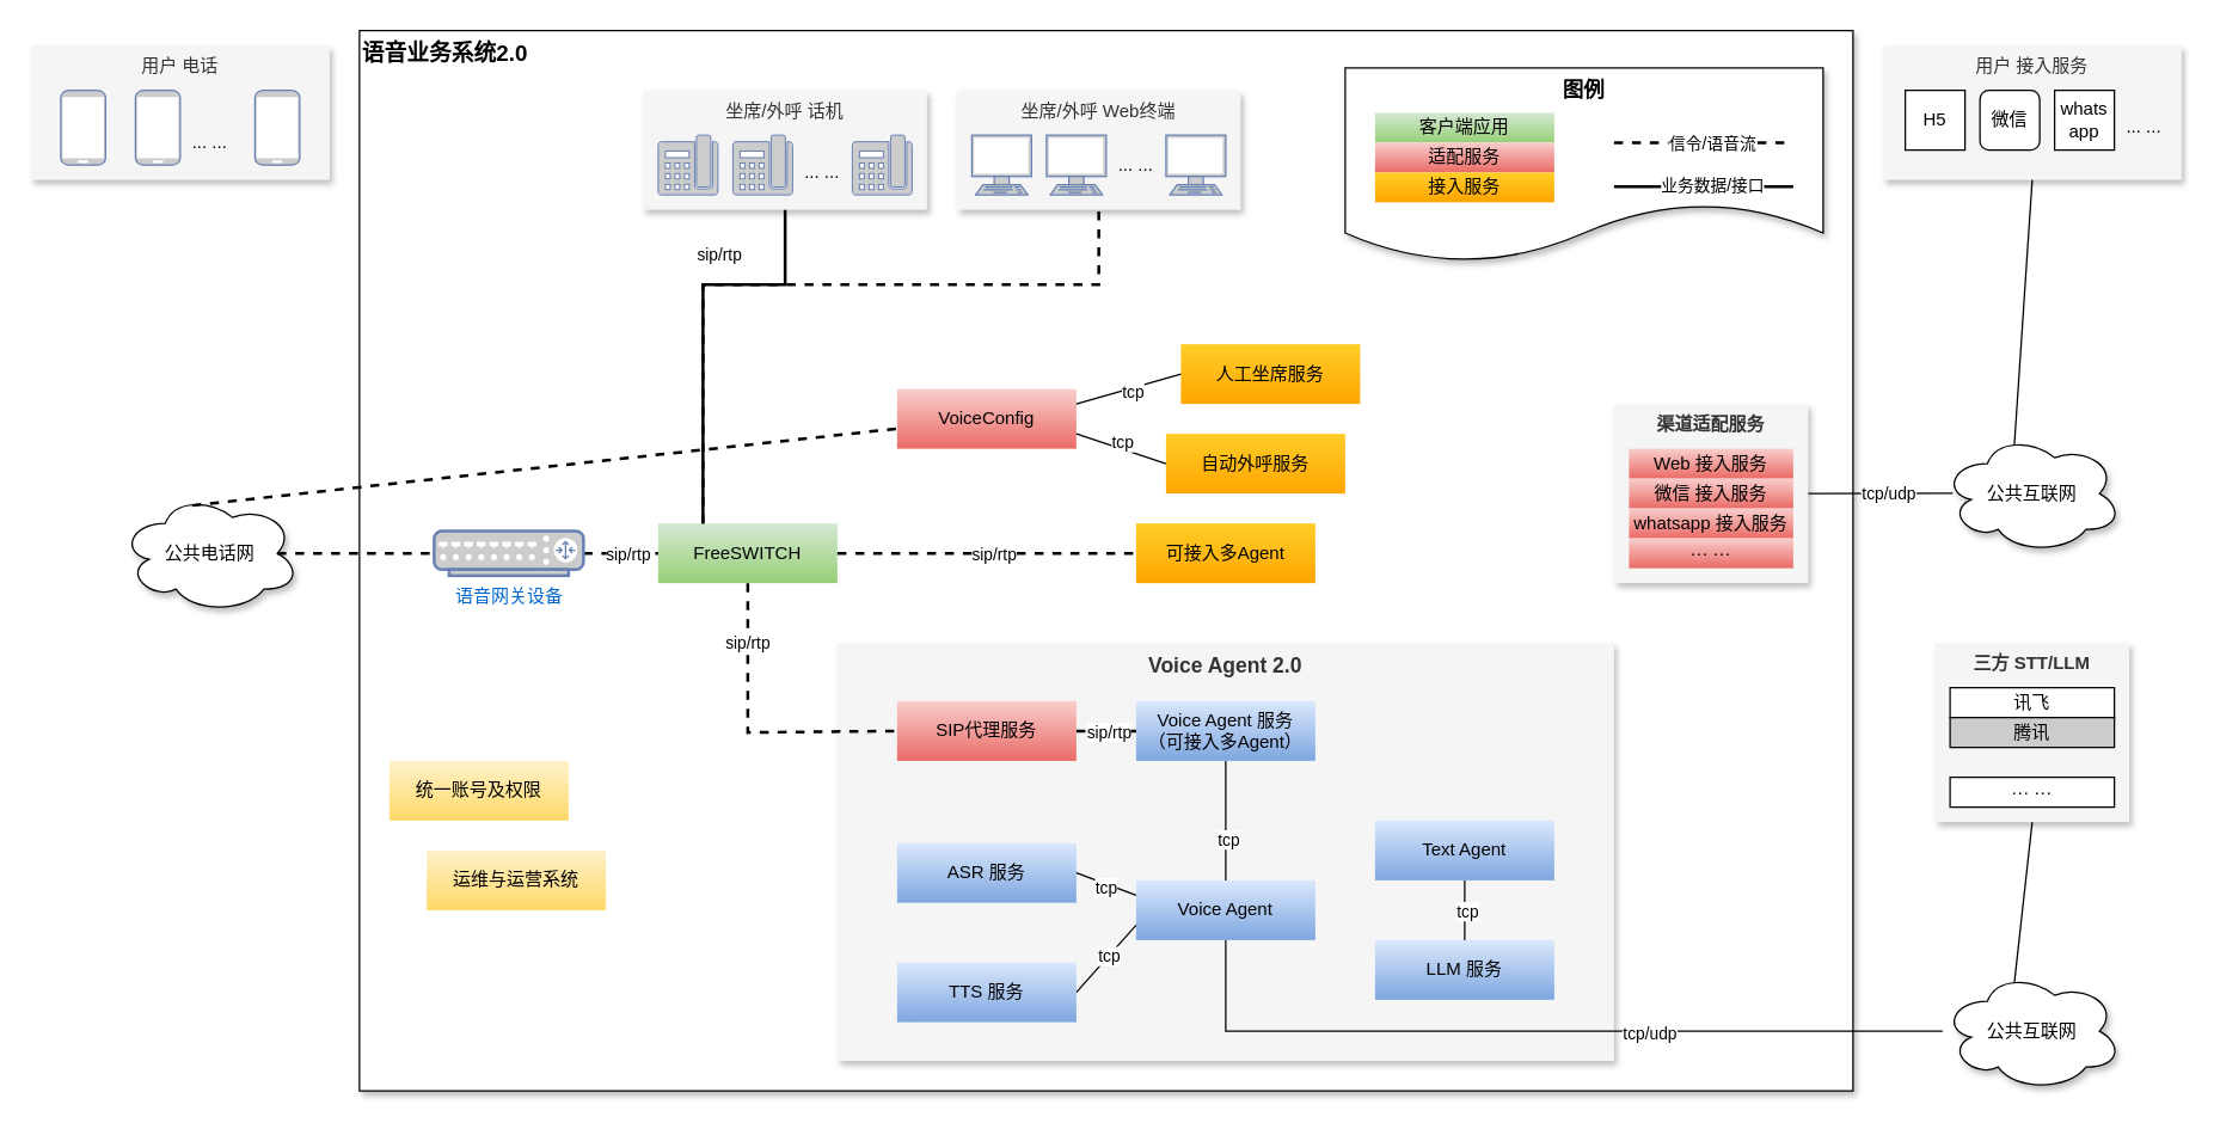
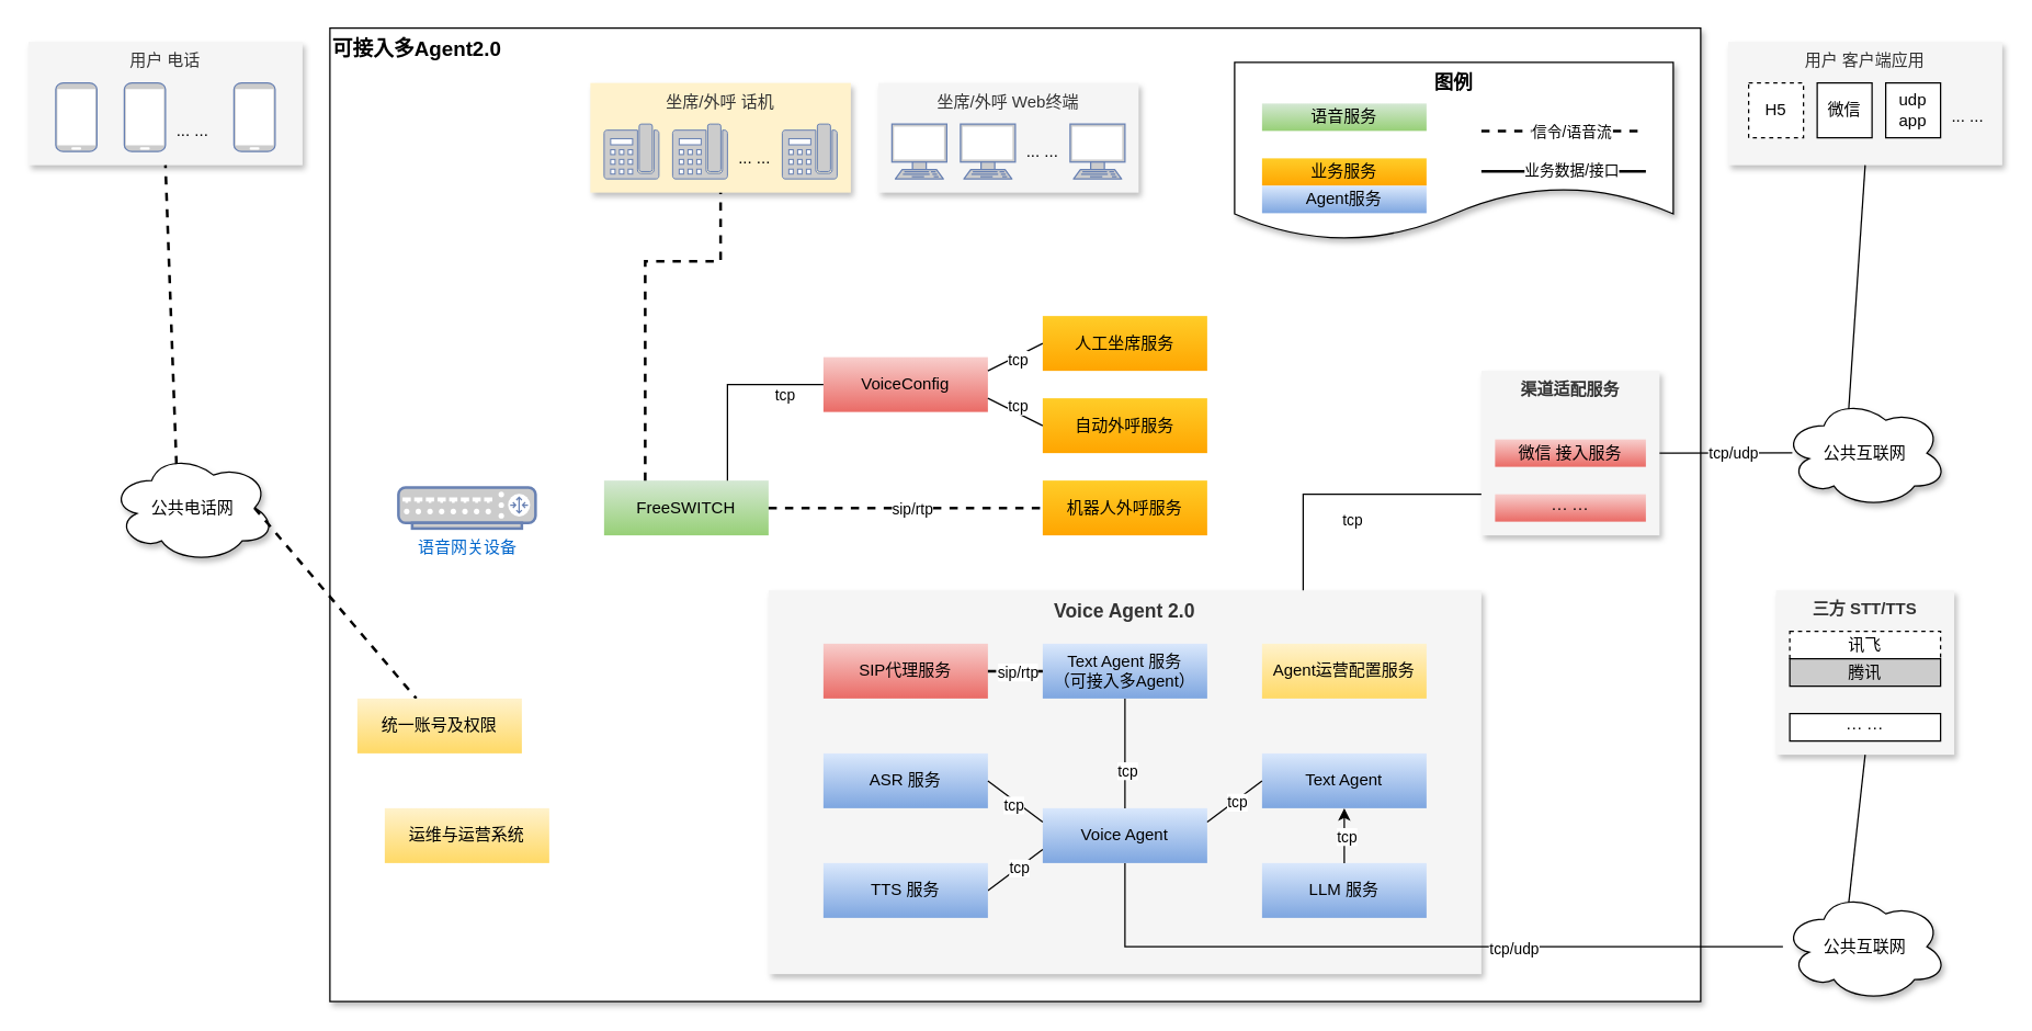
- <mxCell id="2" value="语音业务系统2.0" style="rounded=0;whiteSpace=wrap;html=1;shadow=1;glass=0;verticalAlign=top;align=left;fontStyle=1;fontSize=15;" parent="1" vertex="1"><mxGeometry x="240" y="20" width="1000" height="710" as="geometry" /></mxCell>
+ <mxCell id="2" value="可接入多Agent2.0" style="rounded=0;whiteSpace=wrap;html=1;shadow=1;glass=0;verticalAlign=top;align=left;fontStyle=1;fontSize=15;" parent="1" vertex="1"><mxGeometry x="240" y="20" width="1000" height="710" as="geometry" /></mxCell>
- <mxCell id="52" value="用户 接入服务" style="rounded=0;whiteSpace=wrap;html=1;verticalAlign=top;fillColor=#f5f5f5;fontColor=#333333;strokeColor=none;shadow=1;" parent="1" vertex="1"><mxGeometry x="1260" y="30" width="200" height="90" as="geometry" /></mxCell>
+ <mxCell id="52" value="用户 客户端应用" style="rounded=0;whiteSpace=wrap;html=1;verticalAlign=top;fillColor=#f5f5f5;fontColor=#333333;strokeColor=none;shadow=1;" parent="1" vertex="1"><mxGeometry x="1260" y="30" width="200" height="90" as="geometry" /></mxCell>
- <mxCell id="8" value="坐席/外呼 话机" style="rounded=0;whiteSpace=wrap;html=1;verticalAlign=top;fillColor=#f5f5f5;fontColor=#333333;strokeColor=none;shadow=1;" parent="1" vertex="1"><mxGeometry x="430" y="60" width="190" height="80" as="geometry" /></mxCell>
+ <mxCell id="8" value="坐席/外呼 话机" style="rounded=0;whiteSpace=wrap;html=1;verticalAlign=top;fillColor=#fff2cc;fontColor=#333333;strokeColor=none;shadow=1;" parent="1" vertex="1"><mxGeometry x="430" y="60" width="190" height="80" as="geometry" /></mxCell>
- <mxCell id="53" value="H5" style="whiteSpace=wrap;html=1;aspect=fixed;" parent="1" vertex="1"><mxGeometry x="1275" y="60" width="40" height="40" as="geometry" /></mxCell>
+ <mxCell id="53" value="H5" style="whiteSpace=wrap;html=1;aspect=fixed;dashed=1;" parent="1" vertex="1"><mxGeometry x="1275" y="60" width="40" height="40" as="geometry" /></mxCell>
- <mxCell id="54" value="微信" style="whiteSpace=wrap;html=1;aspect=fixed;rounded=1;" parent="1" vertex="1"><mxGeometry x="1325" y="60" width="40" height="40" as="geometry" /></mxCell>
+ <mxCell id="54" value="微信" style="whiteSpace=wrap;html=1;aspect=fixed;" parent="1" vertex="1"><mxGeometry x="1325" y="60" width="40" height="40" as="geometry" /></mxCell>
- <mxCell id="55" value="whats&lt;div&gt;app&lt;/div&gt;" style="whiteSpace=wrap;html=1;aspect=fixed;" parent="1" vertex="1"><mxGeometry x="1375" y="60" width="40" height="40" as="geometry" /></mxCell>
+ <mxCell id="55" value="udp&lt;div&gt;app&lt;/div&gt;" style="whiteSpace=wrap;html=1;aspect=fixed;" parent="1" vertex="1"><mxGeometry x="1375" y="60" width="40" height="40" as="geometry" /></mxCell>
- <mxCell id="67" value="客户端应用" style="rounded=0;whiteSpace=wrap;html=1;fillColor=#d5e8d4;gradientColor=#97d077;strokeColor=none;" parent="1" vertex="1"><mxGeometry x="920" y="75" width="120" height="20" as="geometry" /></mxCell>
+ <mxCell id="67" value="语音服务" style="rounded=0;whiteSpace=wrap;html=1;fillColor=#d5e8d4;gradientColor=#97d077;strokeColor=none;" parent="1" vertex="1"><mxGeometry x="920" y="75" width="120" height="20" as="geometry" /></mxCell>
- <mxCell id="68" value="适配服务" style="rounded=0;whiteSpace=wrap;html=1;fillColor=#f8cecc;gradientColor=#ea6b66;strokeColor=none;" parent="1" vertex="1"><mxGeometry x="920" y="95" width="120" height="20" as="geometry" /></mxCell>
- <mxCell id="69" value="接入服务" style="rounded=0;whiteSpace=wrap;html=1;fillColor=#ffcd28;gradientColor=#ffa500;strokeColor=none;" parent="1" vertex="1"><mxGeometry x="920" y="115" width="120" height="20" as="geometry" /></mxCell>
+ <mxCell id="69" value="业务服务" style="rounded=0;whiteSpace=wrap;html=1;fillColor=#ffcd28;gradientColor=#ffa500;strokeColor=none;" parent="1" vertex="1"><mxGeometry x="920" y="115" width="120" height="20" as="geometry" /></mxCell>
+ <mxCell id="70" value="Agent服务" style="rounded=0;whiteSpace=wrap;html=1;fillColor=#dae8fc;gradientColor=#7ea6e0;strokeColor=none;" parent="1" vertex="1"><mxGeometry x="920" y="135" width="120" height="20" as="geometry" /></mxCell>
- <mxCell id="39" value="" style="endArrow=none;dashed=0;html=1;strokeWidth=2;rounded=0;exitX=0.25;exitY=0;exitDx=0;exitDy=0;entryX=0.5;entryY=1;entryDx=0;entryDy=0;" parent="1" source="9" target="8" edge="1"><mxGeometry width="50" height="50" relative="1" as="geometry"><mxPoint x="600" y="310" as="sourcePoint" /><mxPoint x="520" y="160" as="targetPoint" /><Array as="points"><mxPoint x="470" y="190" /><mxPoint x="525" y="190" /></Array></mxGeometry></mxCell>
+ <mxCell id="39" value="" style="endArrow=none;dashed=1;html=1;strokeWidth=2;rounded=0;exitX=0.25;exitY=0;exitDx=0;exitDy=0;entryX=0.5;entryY=1;entryDx=0;entryDy=0;" parent="1" source="9" target="8" edge="1"><mxGeometry width="50" height="50" relative="1" as="geometry"><mxPoint x="600" y="310" as="sourcePoint" /><mxPoint x="520" y="160" as="targetPoint" /><Array as="points"><mxPoint x="470" y="190" /><mxPoint x="525" y="190" /></Array></mxGeometry></mxCell>
- <mxCell id="40" value="" style="endArrow=none;dashed=1;html=1;strokeWidth=2;rounded=0;entryX=0.5;entryY=1;entryDx=0;entryDy=0;exitX=0.25;exitY=0;exitDx=0;exitDy=0;" parent="1" source="9" target="7" edge="1"><mxGeometry width="50" height="50" relative="1" as="geometry"><mxPoint x="600" y="310" as="sourcePoint" /><mxPoint x="650" y="260" as="targetPoint" /><Array as="points"><mxPoint x="470" y="190" /><mxPoint x="735" y="190" /></Array></mxGeometry></mxCell>
- <mxCell id="41" value="sip/rtp" style="edgeLabel;html=1;align=center;verticalAlign=middle;resizable=0;points=[];" parent="40" vertex="1" connectable="0"><mxGeometry x="-0.283" relative="1" as="geometry"><mxPoint y="-21" as="offset" /></mxGeometry></mxCell>
- <mxCell id="11" value="人工坐席服务" style="rounded=0;whiteSpace=wrap;html=1;fillColor=#ffcd28;gradientColor=#ffa500;strokeColor=none;" parent="1" vertex="1"><mxGeometry x="790" y="230" width="120" height="40" as="geometry" /></mxCell>
+ <mxCell id="11" value="人工坐席服务" style="rounded=0;whiteSpace=wrap;html=1;fillColor=#ffcd28;gradientColor=#ffa500;strokeColor=none;" parent="1" vertex="1"><mxGeometry x="760" y="230" width="120" height="40" as="geometry" /></mxCell>
+ <mxCell id="26" value="" style="endArrow=none;html=1;rounded=0;entryX=0;entryY=0.5;entryDx=0;entryDy=0;exitX=0.75;exitY=0;exitDx=0;exitDy=0;" parent="1" source="9" target="23" edge="1"><mxGeometry width="50" height="50" relative="1" as="geometry"><mxPoint x="750" y="470" as="sourcePoint" /><mxPoint x="800" y="420" as="targetPoint" /><Array as="points"><mxPoint x="530" y="280" /></Array></mxGeometry></mxCell>
+ <mxCell id="27" value="tcp" style="edgeLabel;html=1;align=center;verticalAlign=middle;resizable=0;points=[];" parent="26" vertex="1" connectable="0"><mxGeometry x="-0.114" y="-1" relative="1" as="geometry"><mxPoint x="40" y="-1" as="offset" /></mxGeometry></mxCell>
- <mxCell id="13" value="自动外呼服务" style="rounded=0;whiteSpace=wrap;html=1;fillColor=#ffcd28;gradientColor=#ffa500;strokeColor=none;" parent="1" vertex="1"><mxGeometry x="780" y="290" width="120" height="40" as="geometry" /></mxCell>
+ <mxCell id="13" value="自动外呼服务" style="rounded=0;whiteSpace=wrap;html=1;fillColor=#ffcd28;gradientColor=#ffa500;strokeColor=none;" parent="1" vertex="1"><mxGeometry x="760" y="290" width="120" height="40" as="geometry" /></mxCell>
- <mxCell id="45" value="Web 接入服务" style="rounded=0;whiteSpace=wrap;html=1;fillColor=#f8cecc;gradientColor=#ea6b66;strokeColor=none;" parent="1" vertex="1"><mxGeometry x="1090" y="300" width="110" height="20" as="geometry" /></mxCell>
- <mxCell id="61" value="" style="endArrow=none;dashed=1;html=1;strokeWidth=2;rounded=0;exitX=0.4;exitY=0.1;exitDx=0;exitDy=0;exitPerimeter=0;" parent="1" source="20" target="23" edge="1"><mxGeometry width="50" height="50" relative="1" as="geometry"><mxPoint x="390" y="250" as="sourcePoint" /><mxPoint x="440" y="200" as="targetPoint" /></mxGeometry></mxCell>
+ <mxCell id="61" value="" style="endArrow=none;dashed=1;html=1;strokeWidth=2;rounded=0;entryX=0.5;entryY=1;entryDx=0;entryDy=0;exitX=0.4;exitY=0.1;exitDx=0;exitDy=0;exitPerimeter=0;" parent="1" source="20" target="5" edge="1"><mxGeometry width="50" height="50" relative="1" as="geometry"><mxPoint x="390" y="250" as="sourcePoint" /><mxPoint x="440" y="200" as="targetPoint" /></mxGeometry></mxCell>
- <mxCell id="47" value="&lt;div data-docx-has-block-data=&quot;false&quot; data-lark-html-role=&quot;root&quot; data-page-id=&quot;DVTsdG8ZdoMMFxxIV2Lc9iPWn9b&quot;&gt;&lt;div class=&quot;old-record-id-I75Nd4EcmotC9BxabJZcAsvInZ5&quot;&gt;whatsapp 接入&lt;span style=&quot;background-color: transparent; color: light-dark(rgb(0, 0, 0), rgb(255, 255, 255));&quot;&gt;服务&lt;/span&gt;&lt;/div&gt;&lt;/div&gt;" style="rounded=0;whiteSpace=wrap;html=1;fillColor=#f8cecc;gradientColor=#ea6b66;strokeColor=none;" parent="1" vertex="1"><mxGeometry x="1090" y="340" width="110" height="20" as="geometry" /></mxCell>
+ <mxCell id="50" value="" style="endArrow=none;html=1;rounded=0;entryX=0;entryY=0.75;entryDx=0;entryDy=0;exitX=0.75;exitY=0;exitDx=0;exitDy=0;" parent="1" source="3" target="6" edge="1"><mxGeometry width="50" height="50" relative="1" as="geometry"><mxPoint x="910" y="380" as="sourcePoint" /><mxPoint x="870" y="340" as="targetPoint" /><Array as="points"><mxPoint x="950" y="360" /><mxPoint x="980" y="360" /></Array></mxGeometry></mxCell>
+ <mxCell id="51" value="tcp" style="edgeLabel;html=1;align=center;verticalAlign=middle;resizable=0;points=[];" parent="50" vertex="1" connectable="0"><mxGeometry x="0.05" relative="1" as="geometry"><mxPoint y="18" as="offset" /></mxGeometry></mxCell>
- <mxCell id="62" value="" style="endArrow=none;dashed=1;html=1;strokeWidth=2;rounded=0;exitX=0.875;exitY=0.5;exitDx=0;exitDy=0;exitPerimeter=0;entryX=0;entryY=0.5;entryDx=0;entryDy=0;entryPerimeter=0;" parent="1" source="20" target="59" edge="1"><mxGeometry width="50" height="50" relative="1" as="geometry"><mxPoint x="390" y="250" as="sourcePoint" /><mxPoint x="440" y="200" as="targetPoint" /></mxGeometry></mxCell>
+ <mxCell id="62" value="" style="endArrow=none;dashed=1;html=1;strokeWidth=2;rounded=0;exitX=0.875;exitY=0.5;exitDx=0;exitDy=0;exitPerimeter=0;" parent="1" source="20" target="96" edge="1"><mxGeometry width="50" height="50" relative="1" as="geometry"><mxPoint x="390" y="250" as="sourcePoint" /><mxPoint x="440" y="200" as="targetPoint" /></mxGeometry></mxCell>
- <mxCell id="21" value="" style="endArrow=none;html=1;rounded=0;exitX=1;exitY=0.5;exitDx=0;exitDy=0;exitPerimeter=0;entryX=0;entryY=0.5;entryDx=0;entryDy=0;dashed=1;strokeWidth=2;" parent="1" source="59" target="9" edge="1"><mxGeometry width="50" height="50" relative="1" as="geometry"><mxPoint x="760" y="580" as="sourcePoint" /><mxPoint x="810" y="530" as="targetPoint" /><Array as="points"><mxPoint x="420" y="370" /></Array></mxGeometry></mxCell>
- <mxCell id="22" value="sip/rtp" style="edgeLabel;html=1;align=center;verticalAlign=middle;resizable=0;points=[];" parent="21" vertex="1" connectable="0"><mxGeometry x="0.164" y="3" relative="1" as="geometry"><mxPoint y="3" as="offset" /></mxGeometry></mxCell>
- <mxCell id="38" value="可接入多Agent" style="rounded=0;whiteSpace=wrap;html=1;fillColor=#ffcd28;gradientColor=#ffa500;strokeColor=none;" parent="1" vertex="1"><mxGeometry x="760" y="350" width="120" height="40" as="geometry" /></mxCell>
+ <mxCell id="38" value="机器人外呼服务" style="rounded=0;whiteSpace=wrap;html=1;fillColor=#ffcd28;gradientColor=#ffa500;strokeColor=none;" parent="1" vertex="1"><mxGeometry x="760" y="350" width="120" height="40" as="geometry" /></mxCell>
- <mxCell id="86" value="&lt;b&gt;三方 STT/LLM&lt;/b&gt;" style="rounded=0;whiteSpace=wrap;html=1;verticalAlign=top;fillColor=#f5f5f5;fontColor=#333333;strokeColor=none;fontSize=12;shadow=1;" parent="1" vertex="1"><mxGeometry x="1295" y="430" width="130" height="120" as="geometry" /></mxCell>
+ <mxCell id="86" value="&lt;b&gt;三方 STT/TTS&lt;/b&gt;" style="rounded=0;whiteSpace=wrap;html=1;verticalAlign=top;fillColor=#f5f5f5;fontColor=#333333;strokeColor=none;fontSize=12;shadow=1;" parent="1" vertex="1"><mxGeometry x="1295" y="430" width="130" height="120" as="geometry" /></mxCell>
- <mxCell id="87" value="讯飞" style="rounded=0;whiteSpace=wrap;html=1;" parent="1" vertex="1"><mxGeometry x="1305" y="460" width="110" height="20" as="geometry" /></mxCell>
+ <mxCell id="87" value="讯飞" style="rounded=0;whiteSpace=wrap;html=1;dashed=1;" parent="1" vertex="1"><mxGeometry x="1305" y="460" width="110" height="20" as="geometry" /></mxCell>
- <mxCell id="14" value="" style="endArrow=none;html=1;rounded=0;exitX=0.5;exitY=1;exitDx=0;exitDy=0;entryX=0;entryY=0.5;entryDx=0;entryDy=0;dashed=1;strokeWidth=2;" parent="1" source="9" target="10" edge="1"><mxGeometry width="50" height="50" relative="1" as="geometry"><mxPoint x="710" y="550" as="sourcePoint" /><mxPoint x="760" y="500" as="targetPoint" /><Array as="points"><mxPoint x="500" y="490" /></Array></mxGeometry></mxCell>
- <mxCell id="15" value="sip/rtp" style="edgeLabel;html=1;align=center;verticalAlign=middle;resizable=0;points=[];" parent="14" vertex="1" connectable="0"><mxGeometry x="0.1" relative="1" as="geometry"><mxPoint x="-10" y="-60" as="offset" /></mxGeometry></mxCell>
- <mxCell id="12" value="Voice Agent 服务&lt;div&gt;（可接入多Agent）&lt;/div&gt;" style="rounded=0;whiteSpace=wrap;html=1;fillColor=#dae8fc;gradientColor=#7ea6e0;strokeColor=none;" parent="1" vertex="1"><mxGeometry x="760" y="469" width="120" height="40" as="geometry" /></mxCell>
+ <mxCell id="12" value="Text Agent 服务&lt;div&gt;（可接入多Agent）&lt;/div&gt;" style="rounded=0;whiteSpace=wrap;html=1;fillColor=#dae8fc;gradientColor=#7ea6e0;strokeColor=none;" parent="1" vertex="1"><mxGeometry x="760" y="469" width="120" height="40" as="geometry" /></mxCell>
+ <mxCell id="95" value="Agent运营配置服务" style="rounded=0;whiteSpace=wrap;html=1;fillColor=#fff2cc;gradientColor=#ffd966;strokeColor=none;" parent="1" vertex="1"><mxGeometry x="920" y="469" width="120" height="40" as="geometry" /></mxCell>
- <mxCell id="75" value="ASR 服务" style="rounded=0;whiteSpace=wrap;html=1;fillColor=#dae8fc;gradientColor=#7ea6e0;strokeColor=none;" parent="1" vertex="1"><mxGeometry x="600" y="564" width="120" height="40" as="geometry" /></mxCell>
+ <mxCell id="75" value="ASR 服务" style="rounded=0;whiteSpace=wrap;html=1;fillColor=#dae8fc;gradientColor=#7ea6e0;strokeColor=none;" parent="1" vertex="1"><mxGeometry x="600" y="549" width="120" height="40" as="geometry" /></mxCell>
+ <mxCell id="77" value="" style="endArrow=none;html=1;rounded=0;entryX=0;entryY=0.5;entryDx=0;entryDy=0;exitX=1;exitY=0.25;exitDx=0;exitDy=0;" parent="1" source="64" target="76" edge="1"><mxGeometry width="50" height="50" relative="1" as="geometry"><mxPoint x="910" y="589" as="sourcePoint" /><mxPoint x="960" y="539" as="targetPoint" /></mxGeometry></mxCell>
+ <mxCell id="78" value="tcp" style="edgeLabel;html=1;align=center;verticalAlign=middle;resizable=0;points=[];" parent="77" vertex="1" connectable="0"><mxGeometry x="0.024" y="-1" relative="1" as="geometry"><mxPoint as="offset" /></mxGeometry></mxCell>
- <mxCell id="97" value="运维与运营系统" style="rounded=0;whiteSpace=wrap;html=1;fillColor=#fff2cc;gradientColor=#ffd966;strokeColor=none;" parent="1" vertex="1"><mxGeometry x="285" y="569" width="120" height="40" as="geometry" /></mxCell>
+ <mxCell id="97" value="运维与运营系统" style="rounded=0;whiteSpace=wrap;html=1;fillColor=#fff2cc;gradientColor=#ffd966;strokeColor=none;" parent="1" vertex="1"><mxGeometry x="280" y="589" width="120" height="40" as="geometry" /></mxCell>
- <mxCell id="93" value="" style="endArrow=none;html=1;rounded=0;entryX=0.5;entryY=1;entryDx=0;entryDy=0;exitX=0.5;exitY=0;exitDx=0;exitDy=0;" parent="1" source="92" target="76" edge="1"><mxGeometry width="50" height="50" relative="1" as="geometry"><mxPoint x="890" y="609" as="sourcePoint" /><mxPoint x="930" y="579" as="targetPoint" /></mxGeometry></mxCell>
+ <mxCell id="93" value="" style="endArrow=classic;html=1;rounded=0;entryX=0.5;entryY=1;entryDx=0;entryDy=0;exitX=0.5;exitY=0;exitDx=0;exitDy=0;" parent="1" source="92" target="76" edge="1"><mxGeometry width="50" height="50" relative="1" as="geometry"><mxPoint x="890" y="609" as="sourcePoint" /><mxPoint x="930" y="579" as="targetPoint" /></mxGeometry></mxCell>
- <mxCell id="91" value="TTS 服务" style="rounded=0;whiteSpace=wrap;html=1;fillColor=#dae8fc;gradientColor=#7ea6e0;strokeColor=none;" parent="1" vertex="1"><mxGeometry x="600" y="644" width="120" height="40" as="geometry" /></mxCell>
+ <mxCell id="91" value="TTS 服务" style="rounded=0;whiteSpace=wrap;html=1;fillColor=#dae8fc;gradientColor=#7ea6e0;strokeColor=none;" parent="1" vertex="1"><mxGeometry x="600" y="629" width="120" height="40" as="geometry" /></mxCell>
